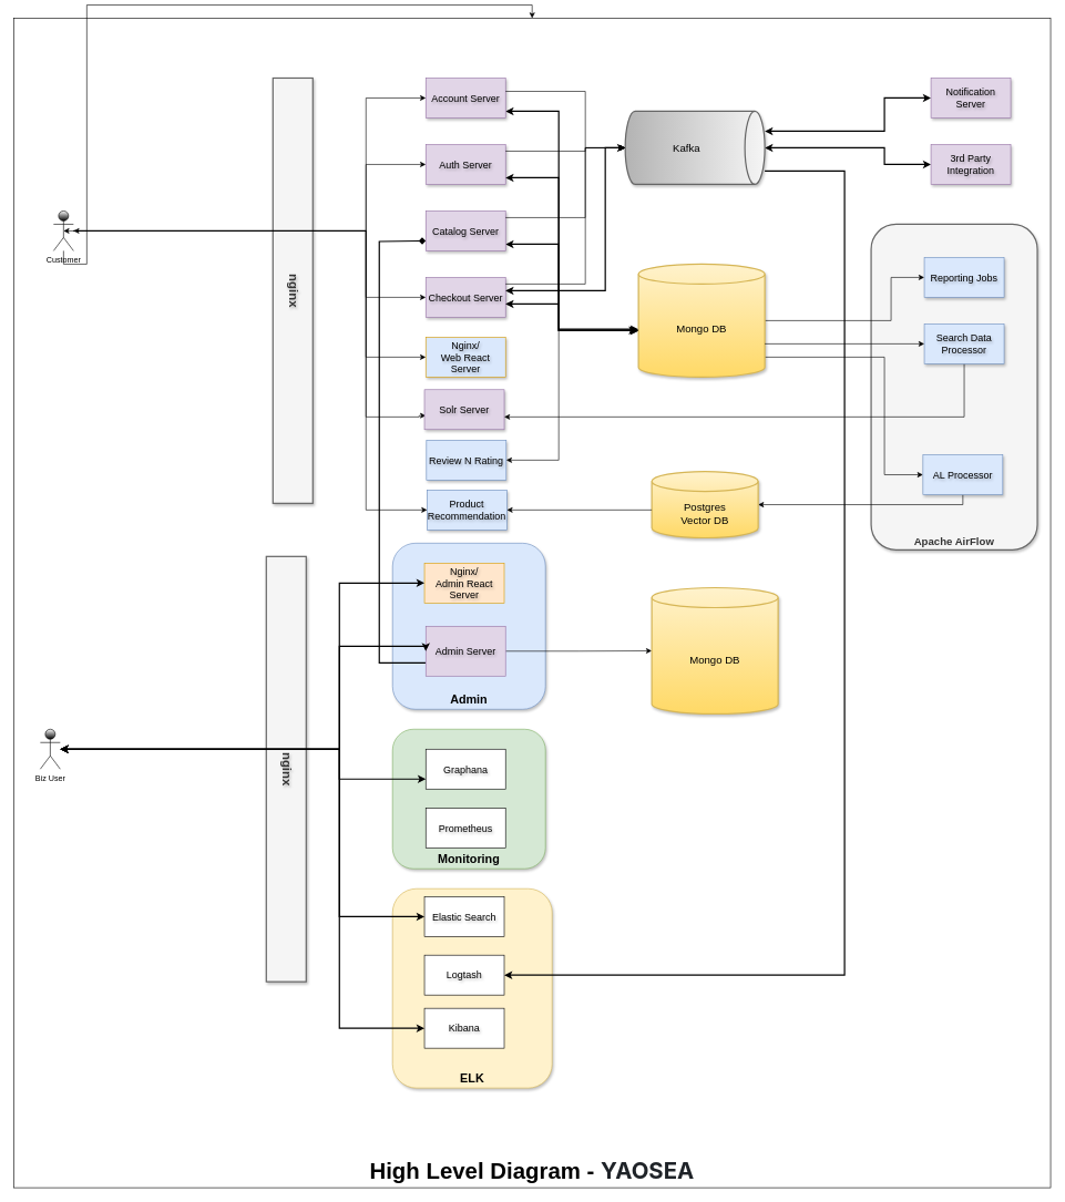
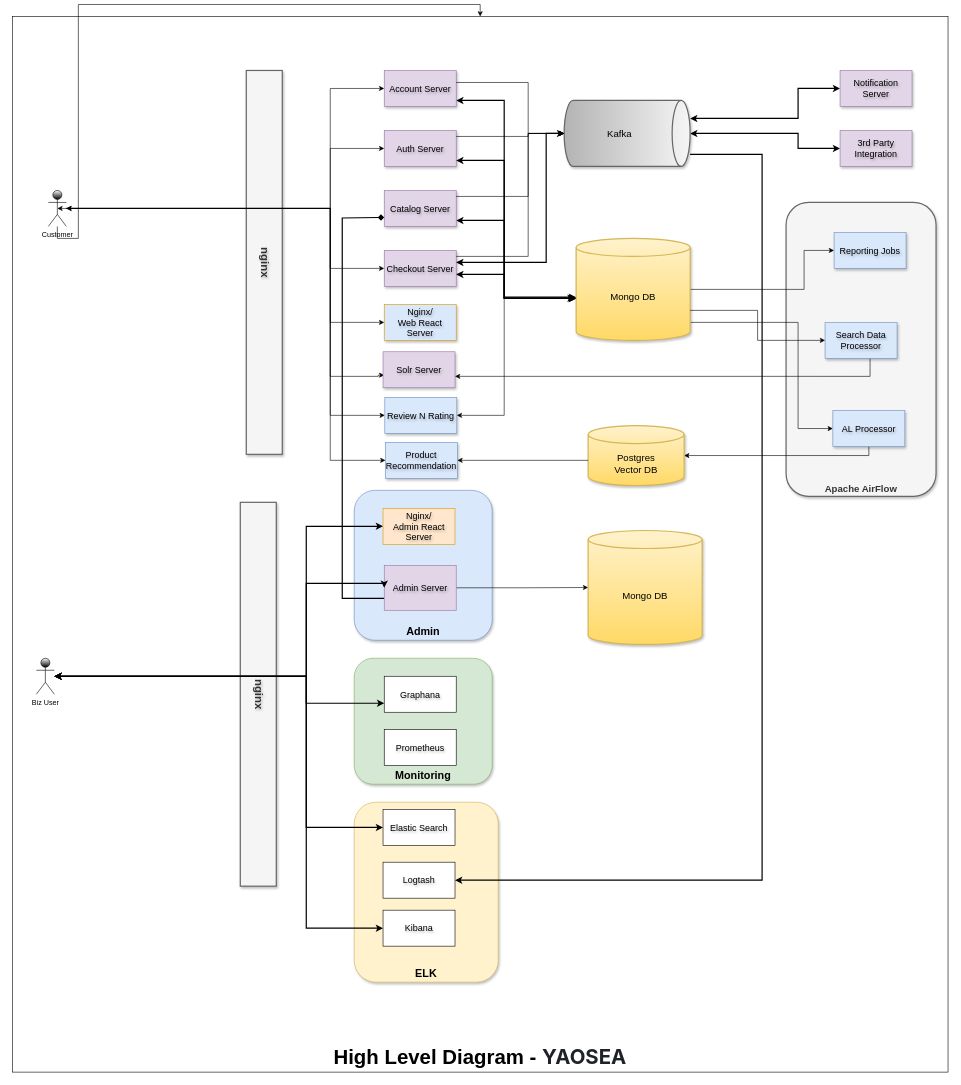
- <mxCell id="37" value="Search Data Processor" style="rounded=0;whiteSpace=wrap;html=1;textShadow=1;fontSize=15;shadow=1;fillColor=#dae8fc;strokeColor=#6c8ebf;" vertex="1" parent="1"><mxGeometry x="1390" y="480" width="120" height="60" as="geometry" /></mxCell>
+ <mxCell id="37" value="Search Data Processor" style="rounded=0;whiteSpace=wrap;html=1;textShadow=1;fontSize=15;shadow=1;fillColor=#dae8fc;strokeColor=#6c8ebf;" vertex="1" parent="1"><mxGeometry x="1375" y="530" width="120" height="60" as="geometry" /></mxCell>
+ <mxCell id="64" style="edgeStyle=orthogonalEdgeStyle;rounded=0;orthogonalLoop=1;jettySize=auto;html=1;startArrow=classic;startFill=1;" edge="1" parent="1" source="66" target="14"><mxGeometry relative="1" as="geometry"><Array as="points"><mxPoint x="550" y="685" /><mxPoint x="550" y="340" /></Array></mxGeometry></mxCell>
